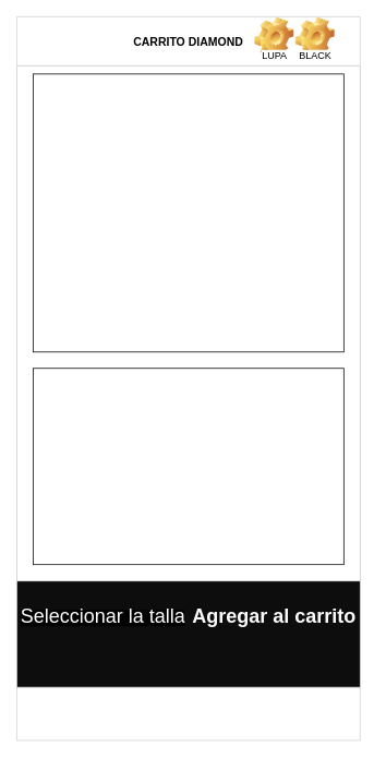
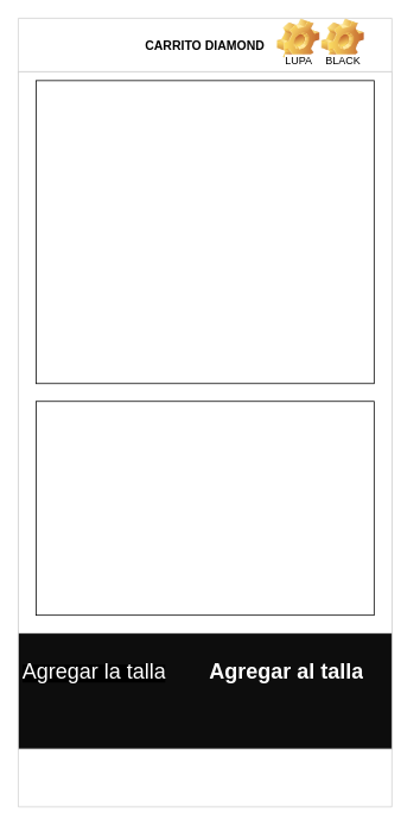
- <mxCell id="10" value="&lt;font style=&quot;font-size: 18px;&quot;&gt;&lt;span style=&quot;background-color: rgb(0, 0, 0);&quot;&gt;&lt;font style=&quot;font-size: 24px;&quot;&gt;Seleccionar la talla&lt;/font&gt;&lt;/span&gt;&lt;/font&gt;" style="text;html=1;strokeColor=none;fillColor=none;spacing=5;spacingTop=-20;whiteSpace=wrap;overflow=hidden;rounded=0;fontSize=14;fontColor=#FFFFFF;" vertex="1" parent="2"><mxGeometry y="730" width="210" height="30" as="geometry" /></mxCell>
+ <mxCell id="10" value="&lt;font style=&quot;font-size: 18px;&quot;&gt;&lt;span style=&quot;background-color: rgb(0, 0, 0);&quot;&gt;&lt;font style=&quot;font-size: 24px;&quot;&gt;Agregar la talla&lt;/font&gt;&lt;/span&gt;&lt;/font&gt;" style="text;html=1;strokeColor=none;fillColor=none;spacing=5;spacingTop=-20;whiteSpace=wrap;overflow=hidden;rounded=0;fontSize=14;fontColor=#FFFFFF;" vertex="1" parent="2"><mxGeometry y="730" width="210" height="30" as="geometry" /></mxCell>
- <mxCell id="9" value="&lt;font style=&quot;font-size: 24px;&quot; color=&quot;#fcfcfc&quot;&gt;&lt;font face=&quot;sans-serif&quot;&gt;&lt;b&gt;Agregar al carrito&lt;/b&gt;&lt;/font&gt;&lt;/font&gt;" style="text;html=1;strokeColor=none;fillColor=none;spacing=5;spacingTop=-20;whiteSpace=wrap;overflow=hidden;rounded=0;fontSize=14;fontColor=#FFFFFF;" vertex="1" parent="2"><mxGeometry x="210" y="730" width="220" height="30" as="geometry" /></mxCell>
+ <mxCell id="9" value="&lt;font style=&quot;font-size: 24px;&quot; color=&quot;#fcfcfc&quot;&gt;&lt;font face=&quot;sans-serif&quot;&gt;&lt;b&gt;Agregar al talla&lt;/b&gt;&lt;/font&gt;&lt;/font&gt;" style="text;html=1;strokeColor=none;fillColor=none;spacing=5;spacingTop=-20;whiteSpace=wrap;overflow=hidden;rounded=0;fontSize=14;fontColor=#FFFFFF;" vertex="1" parent="2"><mxGeometry x="210" y="730" width="220" height="30" as="geometry" /></mxCell>
